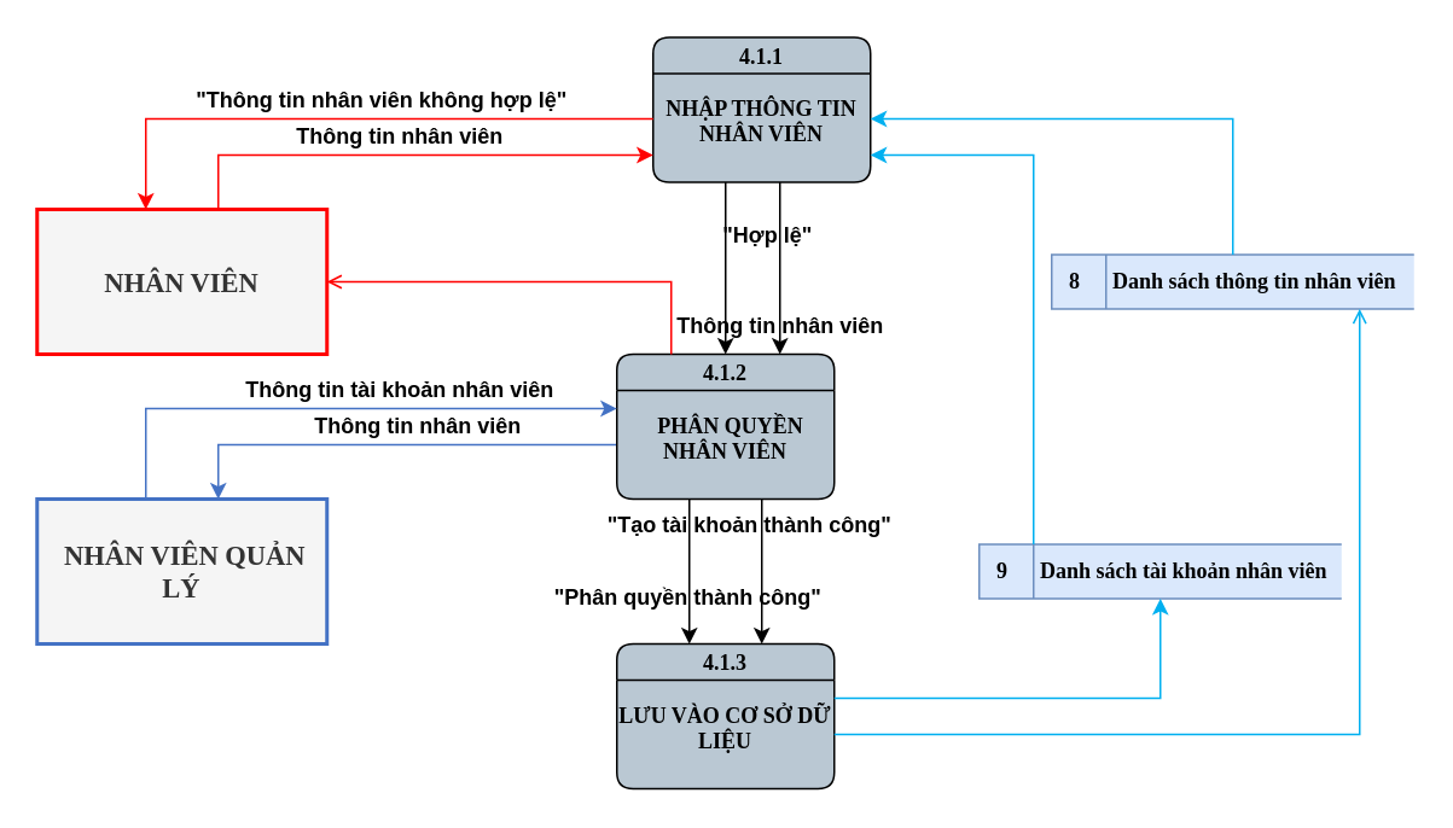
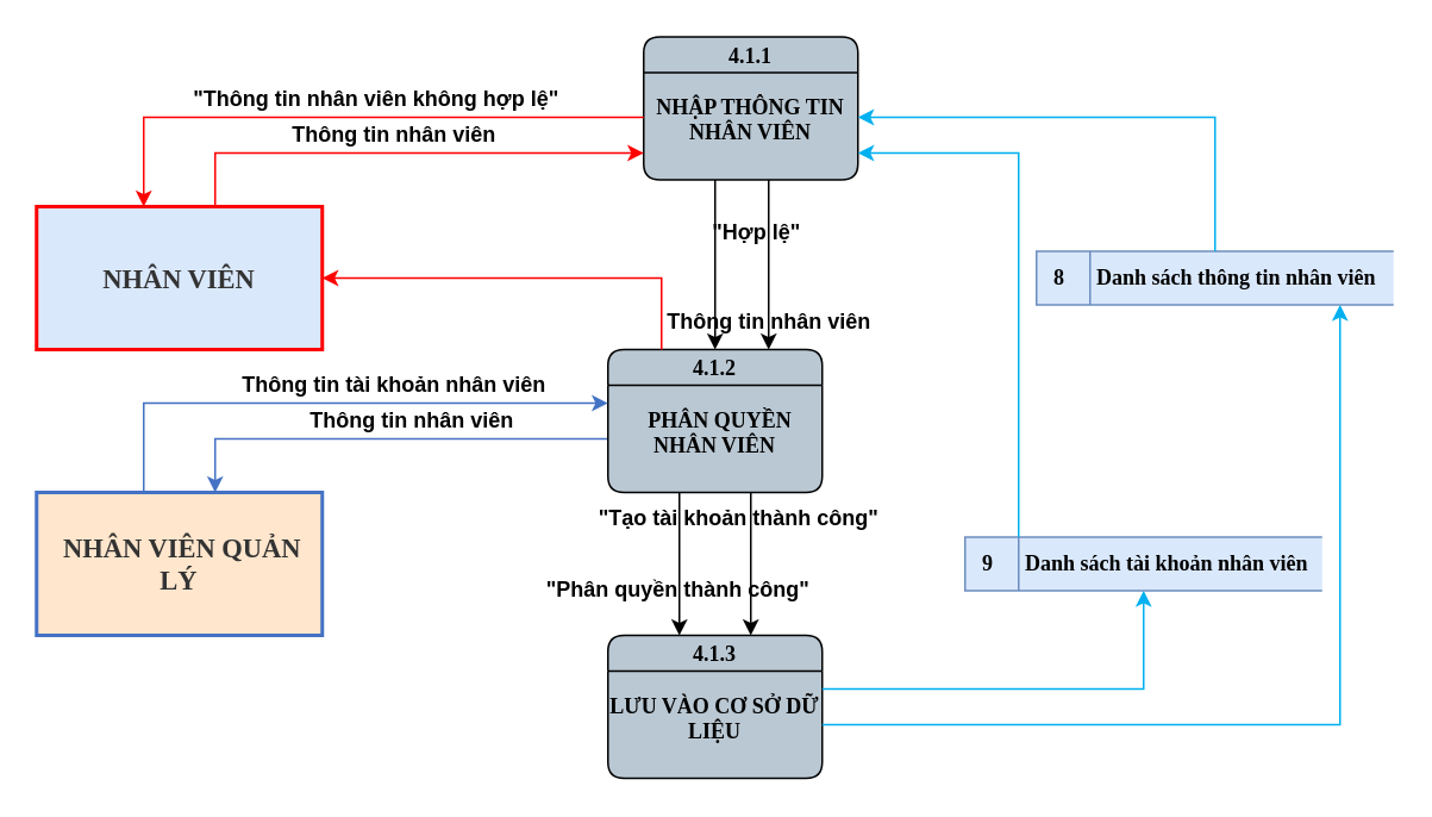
- <mxCell id="3" value="NHÂN VIÊN" style="html=1;dashed=0;whiteSpace=wrap;fontStyle=1;fillColor=#f5f5f5;strokeColor=#FF0000;fontColor=#333333;strokeWidth=2;fontFamily=Times New Roman;fontSize=15;" parent="1" vertex="1"><mxGeometry x="20" y="115" width="160" height="80" as="geometry" /></mxCell>
+ <mxCell id="3" value="NHÂN VIÊN" style="html=1;dashed=0;whiteSpace=wrap;fontStyle=1;fillColor=#dae8fc;strokeColor=#FF0000;fontColor=#333333;strokeWidth=2;fontFamily=Times New Roman;fontSize=15;" parent="1" vertex="1"><mxGeometry x="20" y="115" width="160" height="80" as="geometry" /></mxCell>
- <mxCell id="17" value="" style="endArrow=open;html=1;rounded=0;edgeStyle=orthogonalEdgeStyle;strokeColor=#FF0000;fontSize=15;jumpStyle=arc;fontFamily=Times New Roman;fontStyle=1;" parent="1" source="11" target="3" edge="1"><mxGeometry width="50" height="50" relative="1" as="geometry"><mxPoint x="410" y="155" as="sourcePoint" /><mxPoint x="190" y="185" as="targetPoint" /><Array as="points"><mxPoint x="370" y="155" /></Array></mxGeometry></mxCell>
+ <mxCell id="17" value="" style="endArrow=classic;html=1;rounded=0;edgeStyle=orthogonalEdgeStyle;strokeColor=#FF0000;fontSize=15;jumpStyle=arc;fontFamily=Times New Roman;fontStyle=1" parent="1" source="11" target="3" edge="1"><mxGeometry width="50" height="50" relative="1" as="geometry"><mxPoint x="410" y="155" as="sourcePoint" /><mxPoint x="190" y="185" as="targetPoint" /><Array as="points"><mxPoint x="370" y="155" /></Array></mxGeometry></mxCell>
- <mxCell id="29" value="" style="endArrow=open;html=1;rounded=0;edgeStyle=orthogonalEdgeStyle;strokeColor=#00b0f0;fontSize=15;jumpStyle=arc;fontFamily=Times New Roman;fontStyle=1;" parent="1" source="12" target="5" edge="1"><mxGeometry width="50" height="50" relative="1" as="geometry"><mxPoint x="470" y="395" as="sourcePoint" /><mxPoint x="650" y="340" as="targetPoint" /><Array as="points"><mxPoint x="750" y="405" /></Array></mxGeometry></mxCell>
+ <mxCell id="29" value="" style="endArrow=classic;html=1;rounded=0;edgeStyle=orthogonalEdgeStyle;strokeColor=#00b0f0;fontSize=15;jumpStyle=arc;fontFamily=Times New Roman;fontStyle=1" parent="1" source="12" target="5" edge="1"><mxGeometry width="50" height="50" relative="1" as="geometry"><mxPoint x="470" y="395" as="sourcePoint" /><mxPoint x="650" y="340" as="targetPoint" /><Array as="points"><mxPoint x="750" y="405" /></Array></mxGeometry></mxCell>
- <mxCell id="4" value="&amp;nbsp;NHÂN VIÊN QUẢN LÝ" style="html=1;dashed=0;whiteSpace=wrap;fontStyle=1;fillColor=#f5f5f5;fontColor=#333333;strokeColor=#4472C4;strokeWidth=2;fontFamily=Times New Roman;fontSize=15;" parent="1" vertex="1"><mxGeometry x="20" y="275" width="160" height="80" as="geometry" /></mxCell>
+ <mxCell id="4" value="&amp;nbsp;NHÂN VIÊN QUẢN LÝ" style="html=1;dashed=0;whiteSpace=wrap;fontStyle=1;fillColor=#ffe6cc;fontColor=#333333;strokeColor=#4472C4;strokeWidth=2;fontFamily=Times New Roman;fontSize=15;" parent="1" vertex="1"><mxGeometry x="20" y="275" width="160" height="80" as="geometry" /></mxCell>
